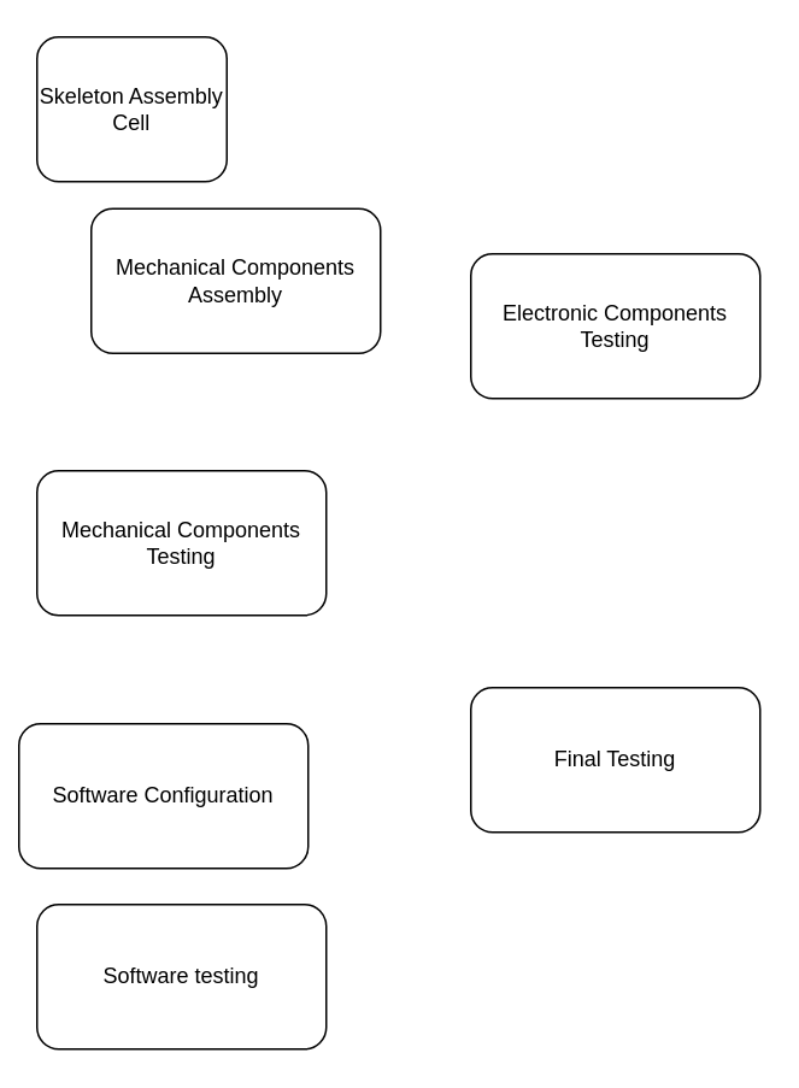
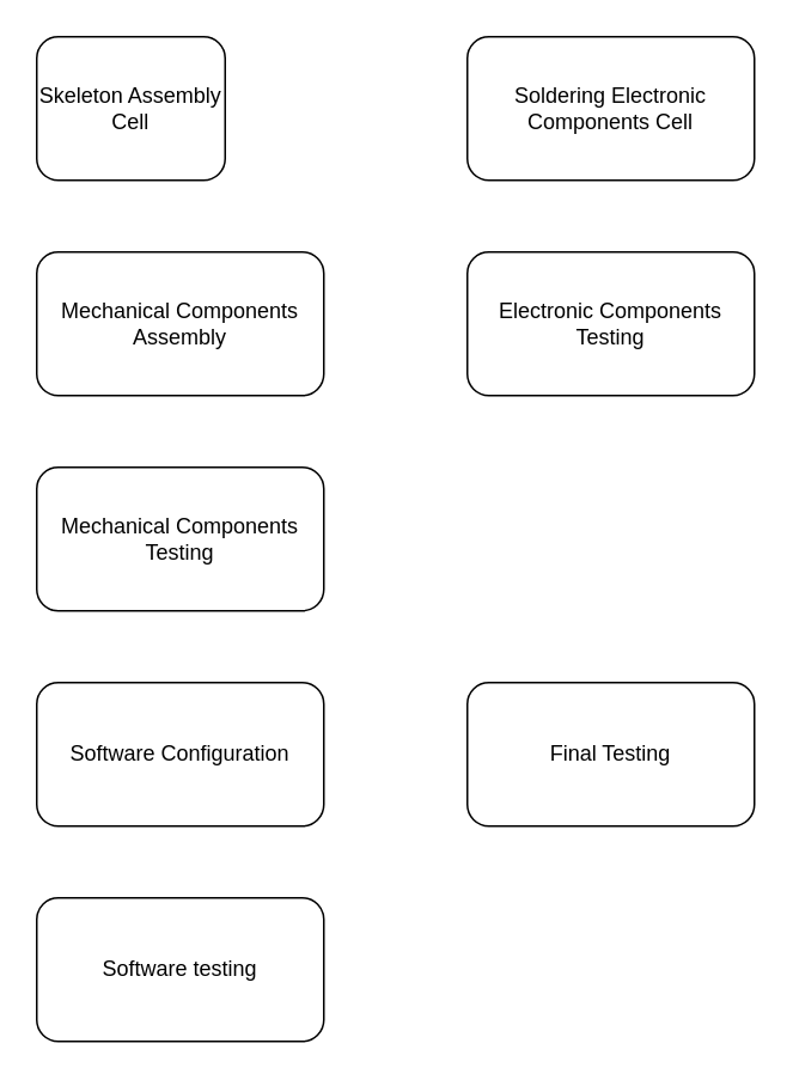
+ <mxCell id="6" value="Soldering Electronic Components Cell" style="rounded=1;whiteSpace=wrap;html=1;fontSize=12;glass=0;strokeWidth=1;shadow=0;" parent="1" vertex="1"><mxGeometry x="260" y="20" width="160" height="80" as="geometry" /></mxCell>
- <mxCell id="4" value="Mechanical Components Assembly" style="rounded=1;whiteSpace=wrap;html=1;fontSize=12;glass=0;strokeWidth=1;shadow=0;" parent="1" vertex="1"><mxGeometry x="50" y="115" width="160" height="80" as="geometry" /></mxCell>
+ <mxCell id="4" value="Mechanical Components Assembly" style="rounded=1;whiteSpace=wrap;html=1;fontSize=12;glass=0;strokeWidth=1;shadow=0;" parent="1" vertex="1"><mxGeometry x="20" y="140" width="160" height="80" as="geometry" /></mxCell>
- <mxCell id="7" value="Software Configuration" style="rounded=1;whiteSpace=wrap;html=1;fontSize=12;glass=0;strokeWidth=1;shadow=0;" vertex="1" parent="1"><mxGeometry x="10" y="400" width="160" height="80" as="geometry" /></mxCell>
+ <mxCell id="7" value="Software Configuration" style="rounded=1;whiteSpace=wrap;html=1;fontSize=12;glass=0;strokeWidth=1;shadow=0;" vertex="1" parent="1"><mxGeometry x="20" y="380" width="160" height="80" as="geometry" /></mxCell>
